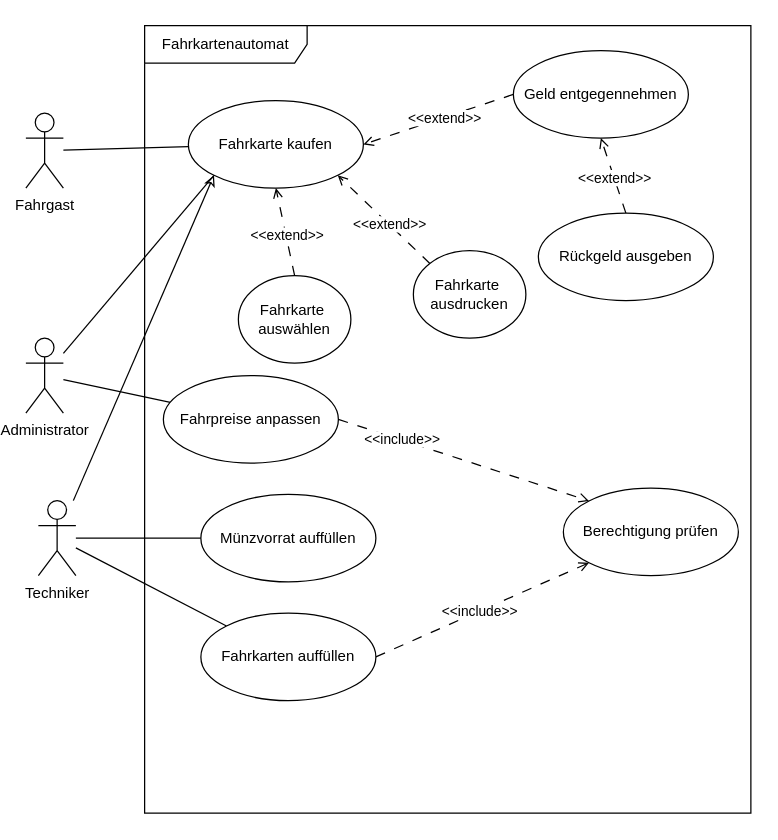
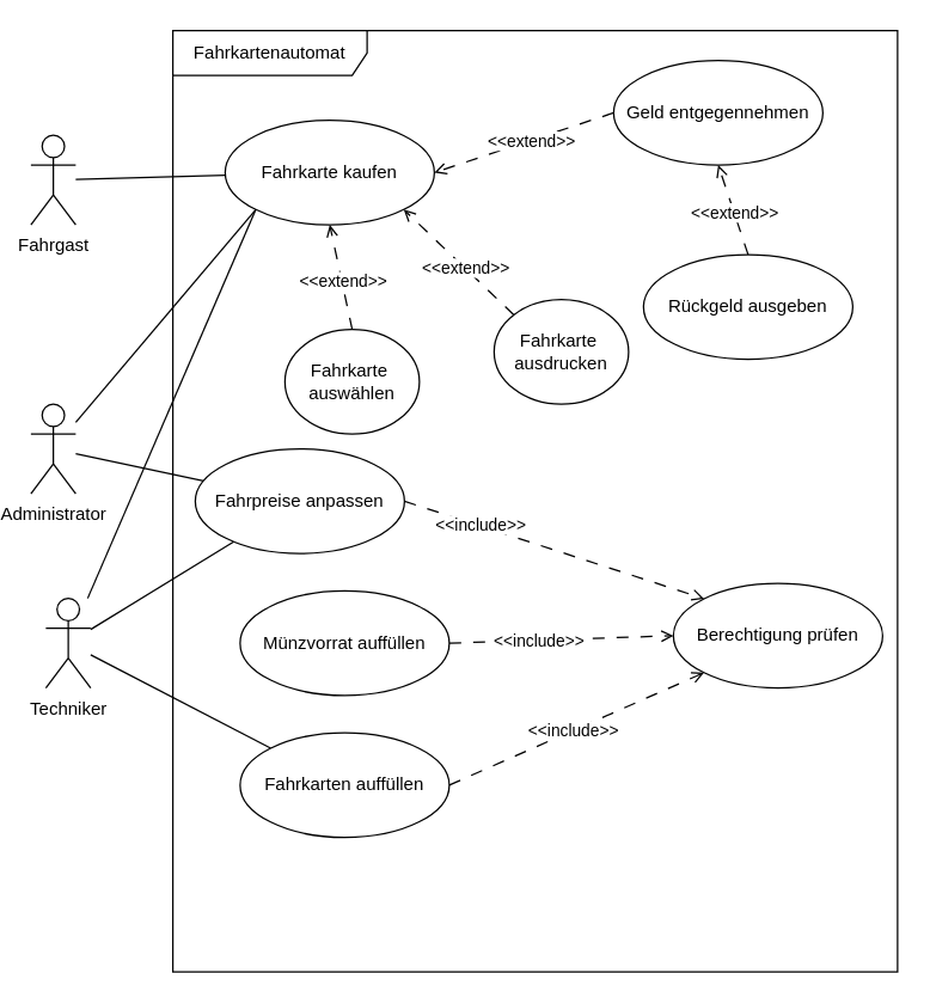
- <mxCell id="7" style="rounded=0;orthogonalLoop=1;jettySize=auto;html=1;entryX=0;entryY=1;entryDx=0;entryDy=0;endArrow=classic;endFill=0;" parent="1" source="10" target="12" edge="1"><mxGeometry relative="1" as="geometry"><mxPoint x="180" y="170" as="targetPoint" /></mxGeometry></mxCell>
+ <mxCell id="7" style="rounded=0;orthogonalLoop=1;jettySize=auto;html=1;entryX=0;entryY=1;entryDx=0;entryDy=0;endArrow=none;endFill=0;" parent="1" source="10" target="12" edge="1"><mxGeometry relative="1" as="geometry"><mxPoint x="180" y="170" as="targetPoint" /></mxGeometry></mxCell>
+ <mxCell id="25" style="rounded=0;orthogonalLoop=1;jettySize=auto;html=1;exitX=1;exitY=0.5;exitDx=0;exitDy=0;entryX=0;entryY=0.5;entryDx=0;entryDy=0;dashed=1;dashPattern=8 8;endArrow=open;endFill=0;" parent="1" source="27" target="31" edge="1"><mxGeometry relative="1" as="geometry"><mxPoint x="450" y="429.947" as="targetPoint" /></mxGeometry></mxCell>
+ <mxCell id="26" value="&amp;lt;&amp;lt;include&amp;gt;&amp;gt;" style="edgeLabel;html=1;align=center;verticalAlign=middle;resizable=0;points=[];" parent="25" vertex="1" connectable="0"><mxGeometry x="-0.195" relative="1" as="geometry"><mxPoint as="offset" /></mxGeometry></mxCell>
- <mxCell id="8" style="rounded=0;orthogonalLoop=1;jettySize=auto;html=1;entryX=0;entryY=0.5;entryDx=0;entryDy=0;endArrow=none;endFill=0;" parent="1" source="10" target="27" edge="1"><mxGeometry relative="1" as="geometry" /></mxCell>
+ <mxCell id="8" style="rounded=0;orthogonalLoop=1;jettySize=auto;html=1;endArrow=none;endFill=0;" parent="1" source="10" target="24" edge="1"><mxGeometry relative="1" as="geometry" /></mxCell>
